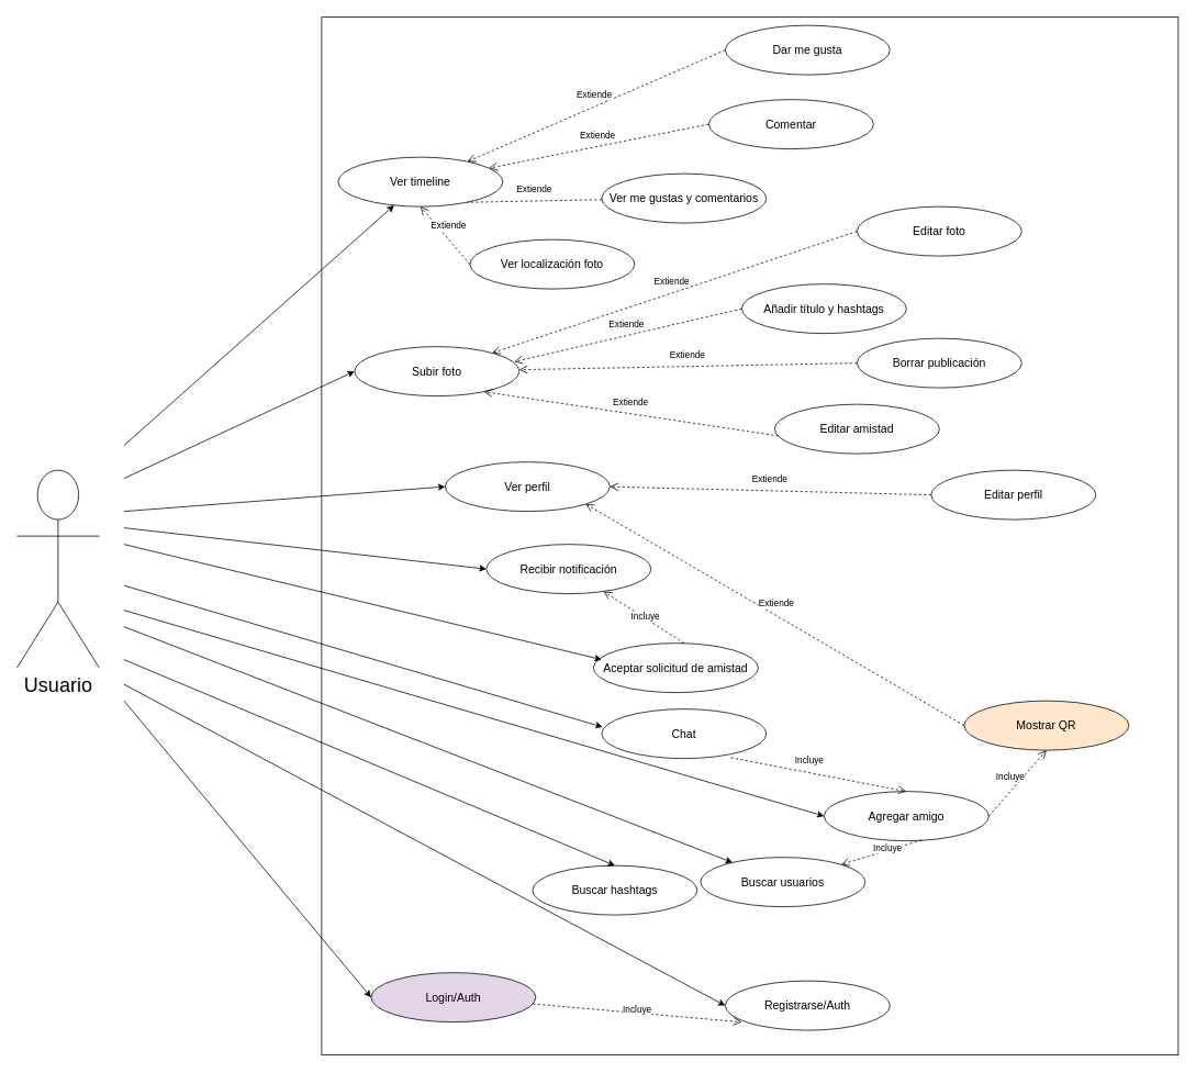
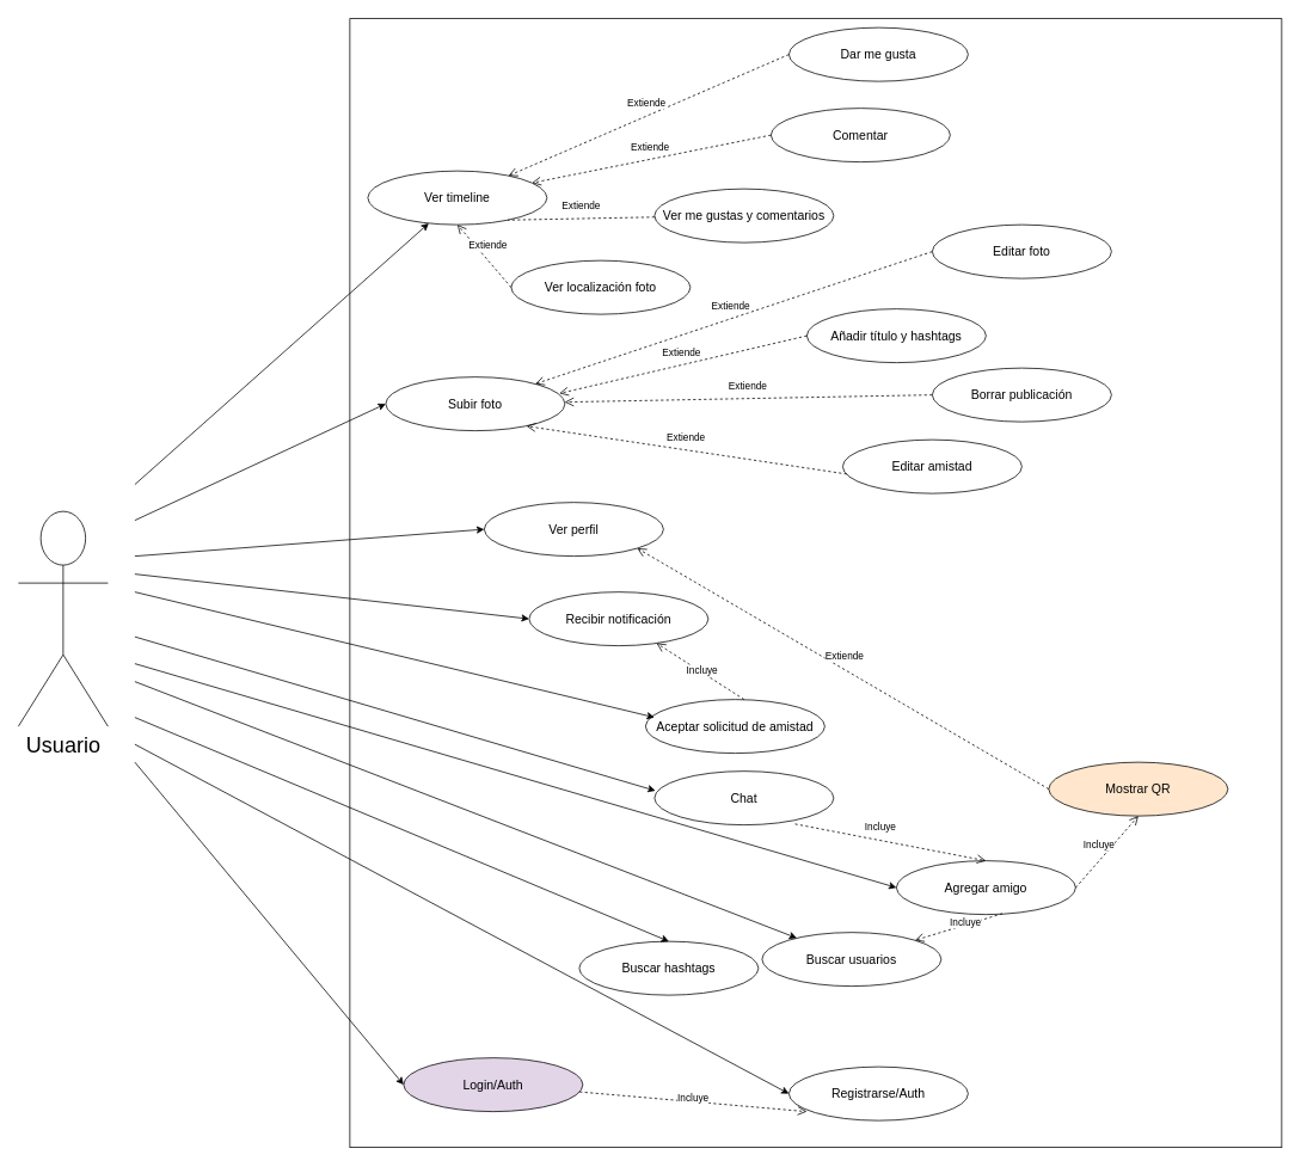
- <mxCell id="40" value="Extiende" style="html=1;verticalAlign=bottom;endArrow=open;dashed=1;endSize=8;exitX=0;exitY=0.5;exitDx=0;exitDy=0;entryX=1;entryY=0.5;entryDx=0;entryDy=0;" parent="1" source="17" target="16" edge="1"><mxGeometry x="0.005" y="-5" relative="1" as="geometry"><mxPoint x="1086.2" y="640" as="sourcePoint" /><mxPoint x="950" y="669" as="targetPoint" /><mxPoint as="offset" /></mxGeometry></mxCell>
- <mxCell id="17" value="&lt;font style=&quot;font-size: 14px&quot;&gt;Editar perfil&lt;/font&gt;" style="ellipse;whiteSpace=wrap;html=1;" parent="1" vertex="1"><mxGeometry x="1130" y="570" width="200" height="60" as="geometry" /></mxCell>
